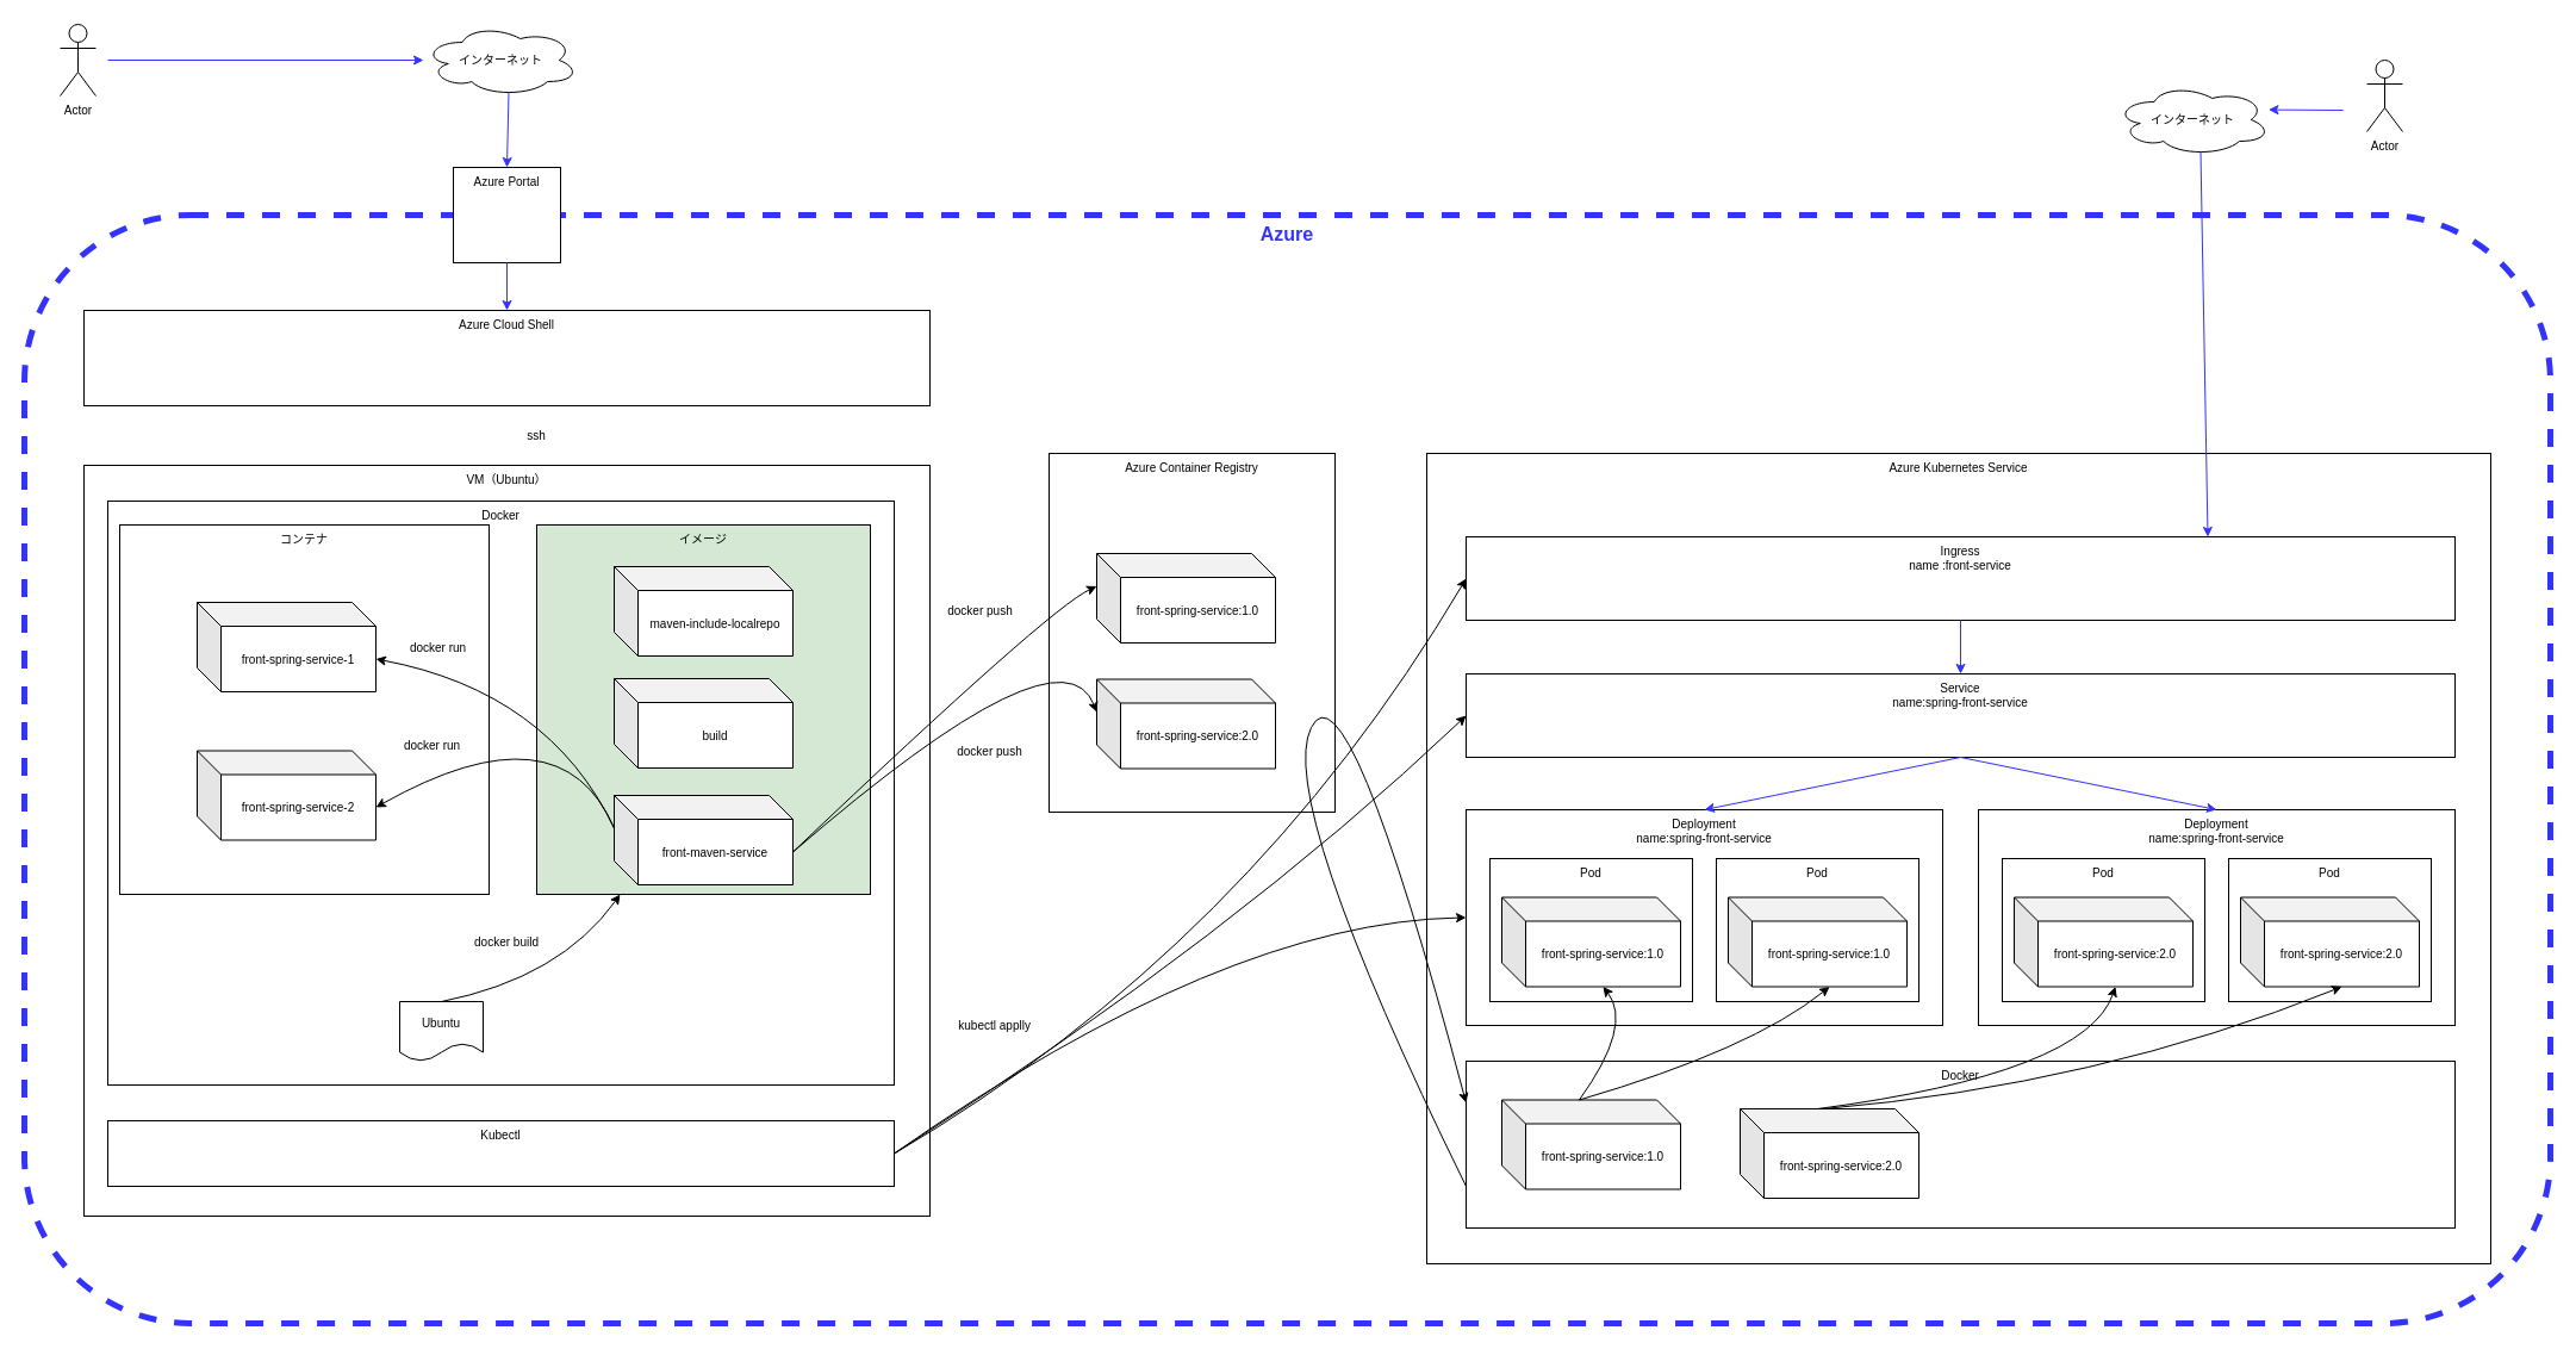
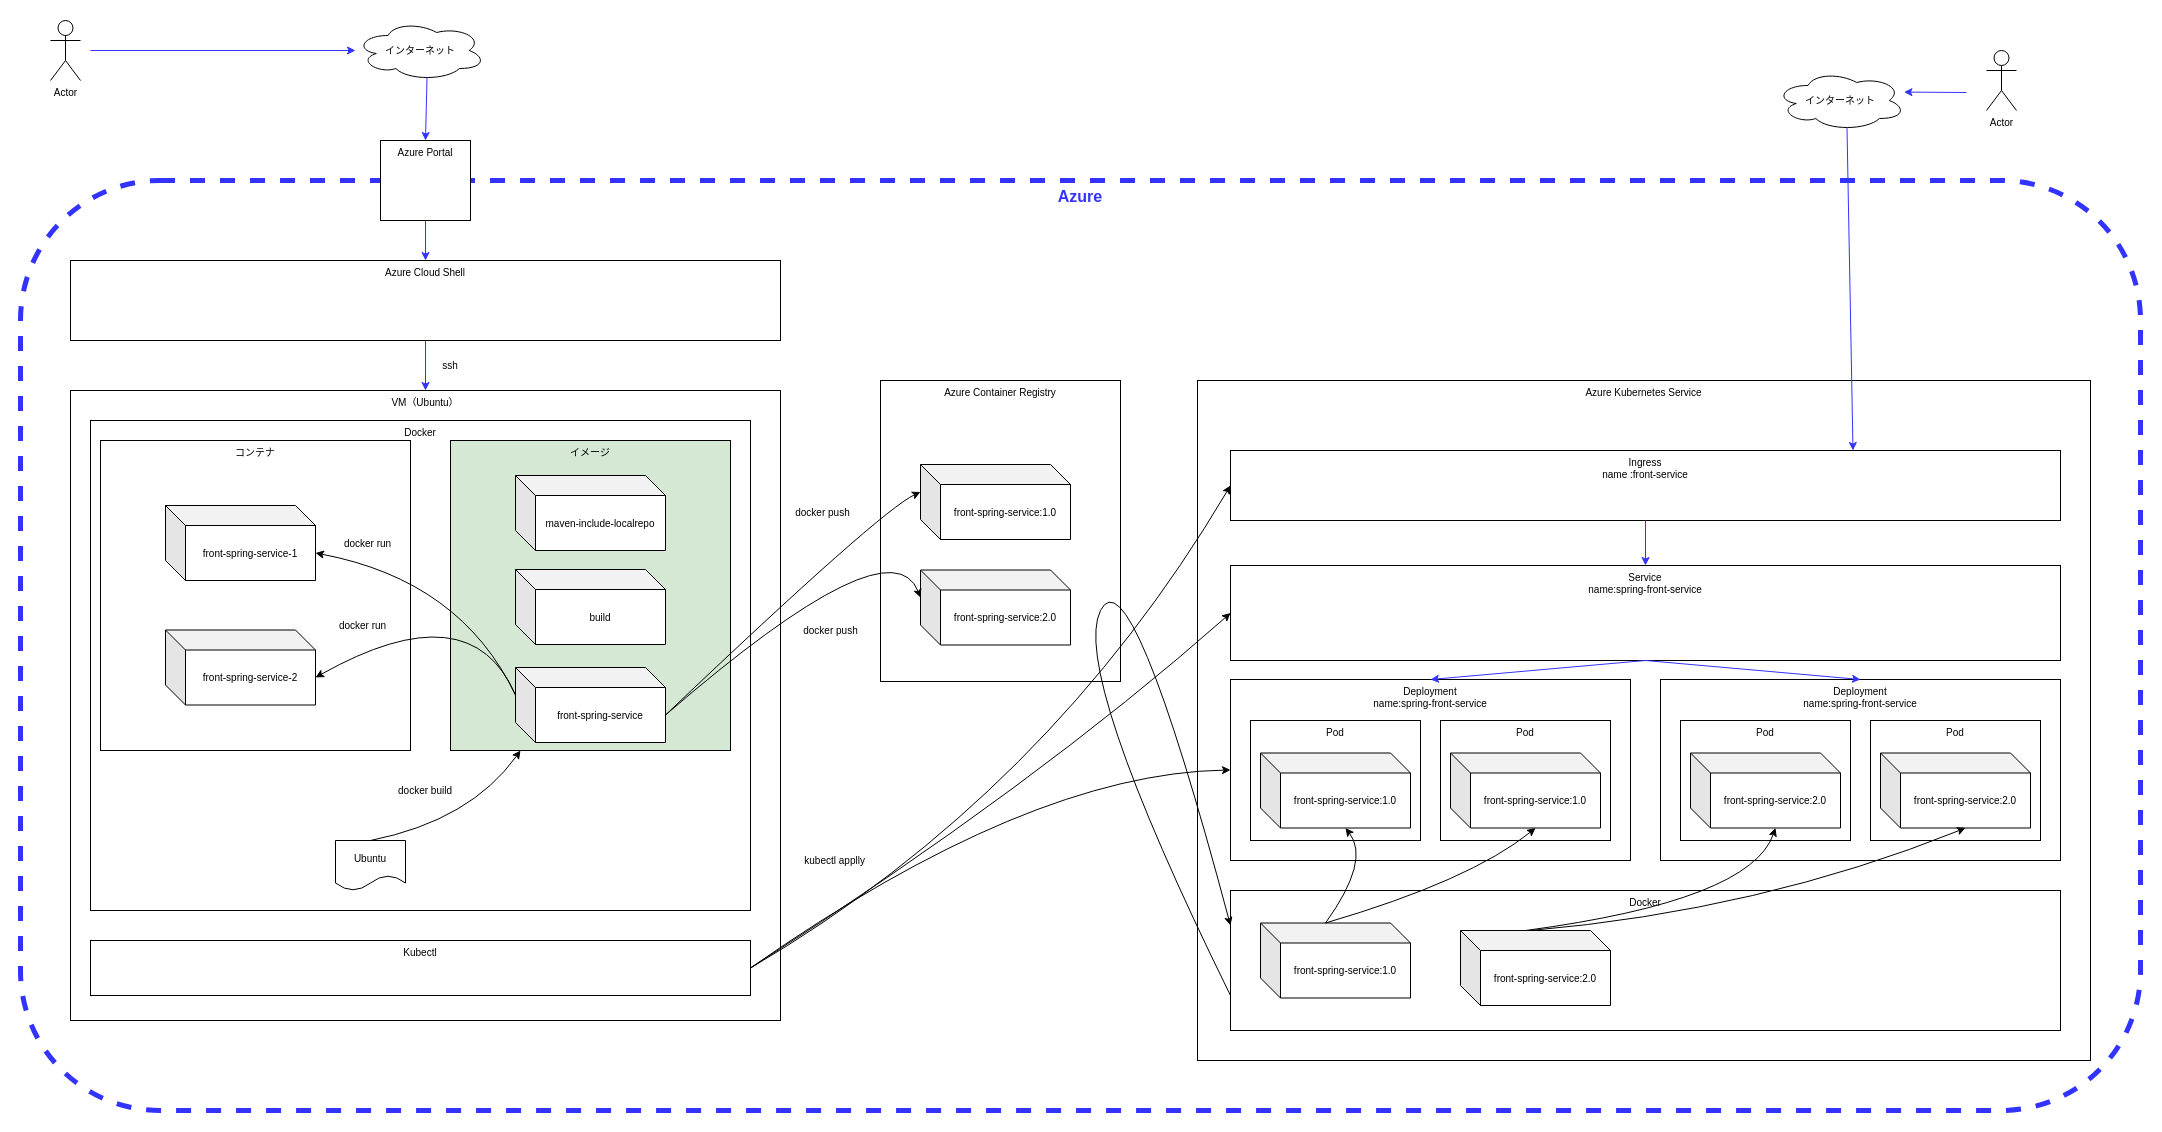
+ <mxCell id="12" value="" style="endArrow=classic;html=1;fontSize=10;strokeColor=#3333FF;exitX=0.5;exitY=1;exitDx=0;exitDy=0;entryX=0.5;entryY=0;entryDx=0;entryDy=0;" edge="1" parent="1" source="8" target="10"><mxGeometry width="50" height="50" relative="1" as="geometry"><mxPoint x="400" y="30" as="sourcePoint" /><mxPoint x="191" y="391" as="targetPoint" /></mxGeometry></mxCell>
- <mxCell id="35" value="&lt;span style=&quot;text-align: left ; white-space: nowrap&quot;&gt;Service&lt;br&gt;&lt;/span&gt;&lt;div style=&quot;text-align: left&quot;&gt;&lt;span style=&quot;white-space: nowrap&quot;&gt;name:spring-front-service&lt;/span&gt;&lt;/div&gt;" style="rounded=0;whiteSpace=wrap;html=1;verticalAlign=top;fontSize=10;" vertex="1" parent="1"><mxGeometry x="1230" y="565" width="830" height="70" as="geometry" /></mxCell>
+ <mxCell id="35" value="&lt;span style=&quot;text-align: left ; white-space: nowrap&quot;&gt;Service&lt;br&gt;&lt;/span&gt;&lt;div style=&quot;text-align: left&quot;&gt;&lt;span style=&quot;white-space: nowrap&quot;&gt;name:spring-front-service&lt;/span&gt;&lt;/div&gt;" style="rounded=0;whiteSpace=wrap;html=1;verticalAlign=top;fontSize=10;" vertex="1" parent="1"><mxGeometry x="1230" y="565" width="830" height="95" as="geometry" /></mxCell>
- <mxCell id="17" value="&lt;span style=&quot;text-align: left ; white-space: nowrap&quot;&gt;front-maven-service&lt;/span&gt;" style="shape=cube;whiteSpace=wrap;html=1;boundedLbl=1;backgroundOutline=1;darkOpacity=0.05;darkOpacity2=0.1;fontSize=10;" vertex="1" parent="1"><mxGeometry x="515" y="667" width="150" height="75" as="geometry" /></mxCell>
+ <mxCell id="17" value="&lt;span style=&quot;text-align: left ; white-space: nowrap&quot;&gt;front-spring-service&lt;/span&gt;" style="shape=cube;whiteSpace=wrap;html=1;boundedLbl=1;backgroundOutline=1;darkOpacity=0.05;darkOpacity2=0.1;fontSize=10;" vertex="1" parent="1"><mxGeometry x="515" y="667" width="150" height="75" as="geometry" /></mxCell>
